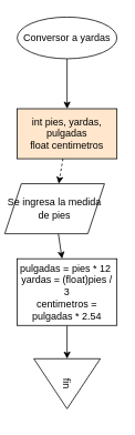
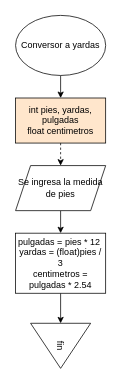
- <mxCell id="3" value="Conversor a yardas" style="ellipse;whiteSpace=wrap;html=1;" parent="1" vertex="1"><mxGeometry x="20" y="20" width="120" height="50" as="geometry" /></mxCell>
+ <mxCell id="3" value="Conversor a yardas" style="ellipse;whiteSpace=wrap;html=1;" parent="1" vertex="1"><mxGeometry x="20" y="20" width="120" height="80" as="geometry" /></mxCell>
- <mxCell id="7" value="Se ingresa la medida de pies" style="shape=parallelogram;perimeter=parallelogramPerimeter;whiteSpace=wrap;html=1;fixedSize=1;" parent="1" vertex="1"><mxGeometry x="5" y="220" width="120" height="60" as="geometry" /></mxCell>
+ <mxCell id="7" value="Se ingresa la medida de pies" style="shape=parallelogram;perimeter=parallelogramPerimeter;whiteSpace=wrap;html=1;fixedSize=1;" parent="1" vertex="1"><mxGeometry x="20" y="220" width="120" height="60" as="geometry" /></mxCell>
